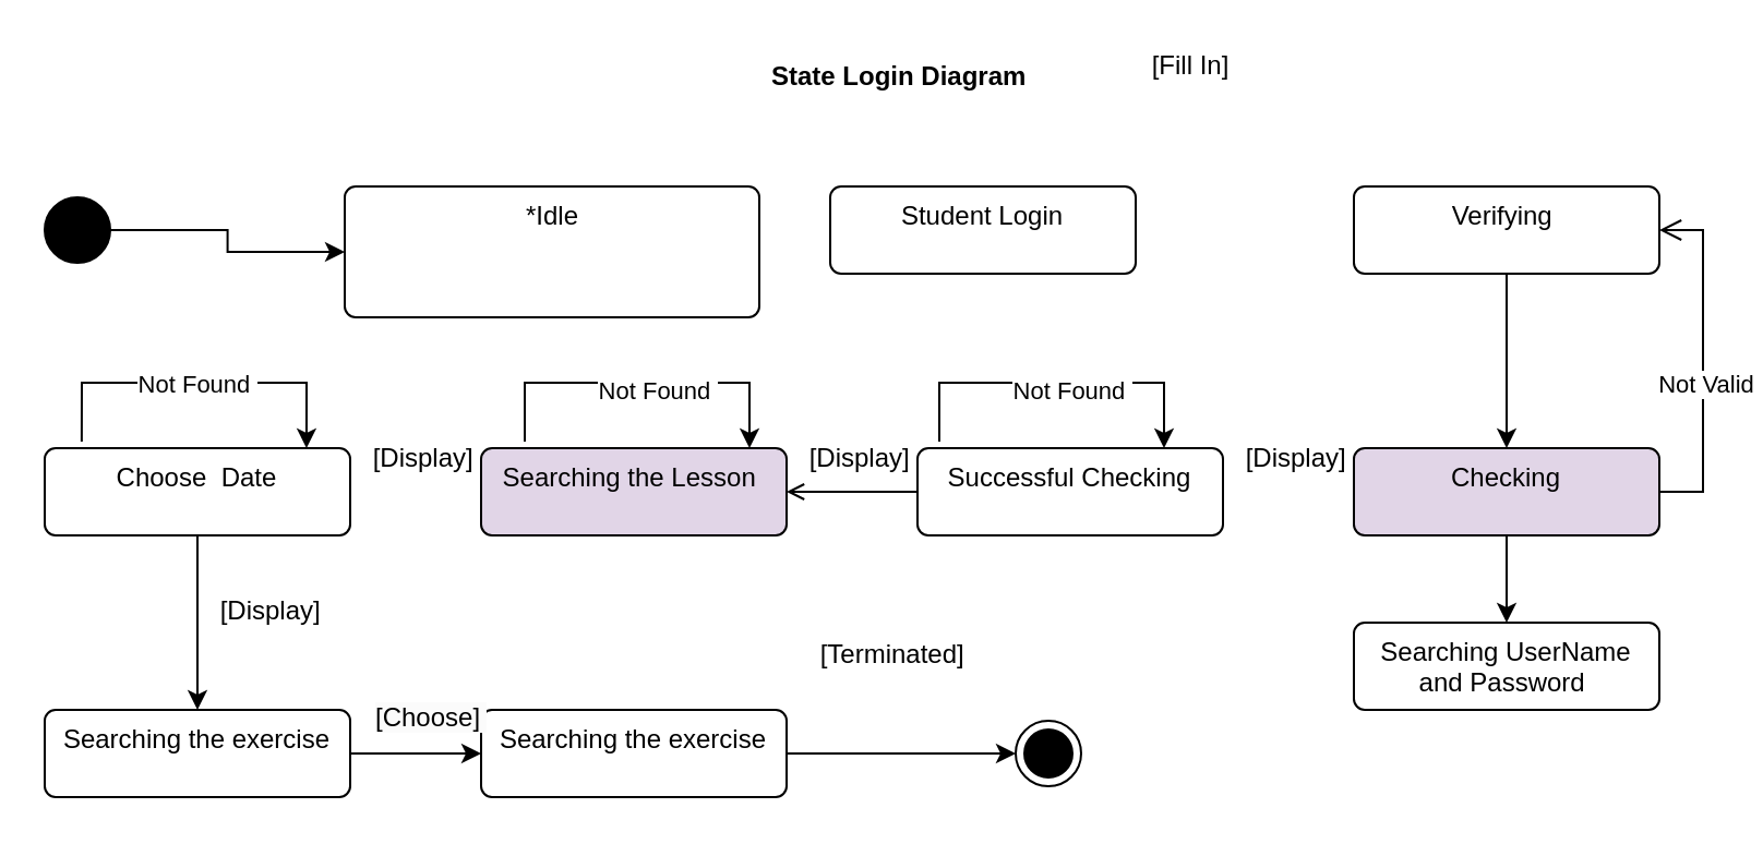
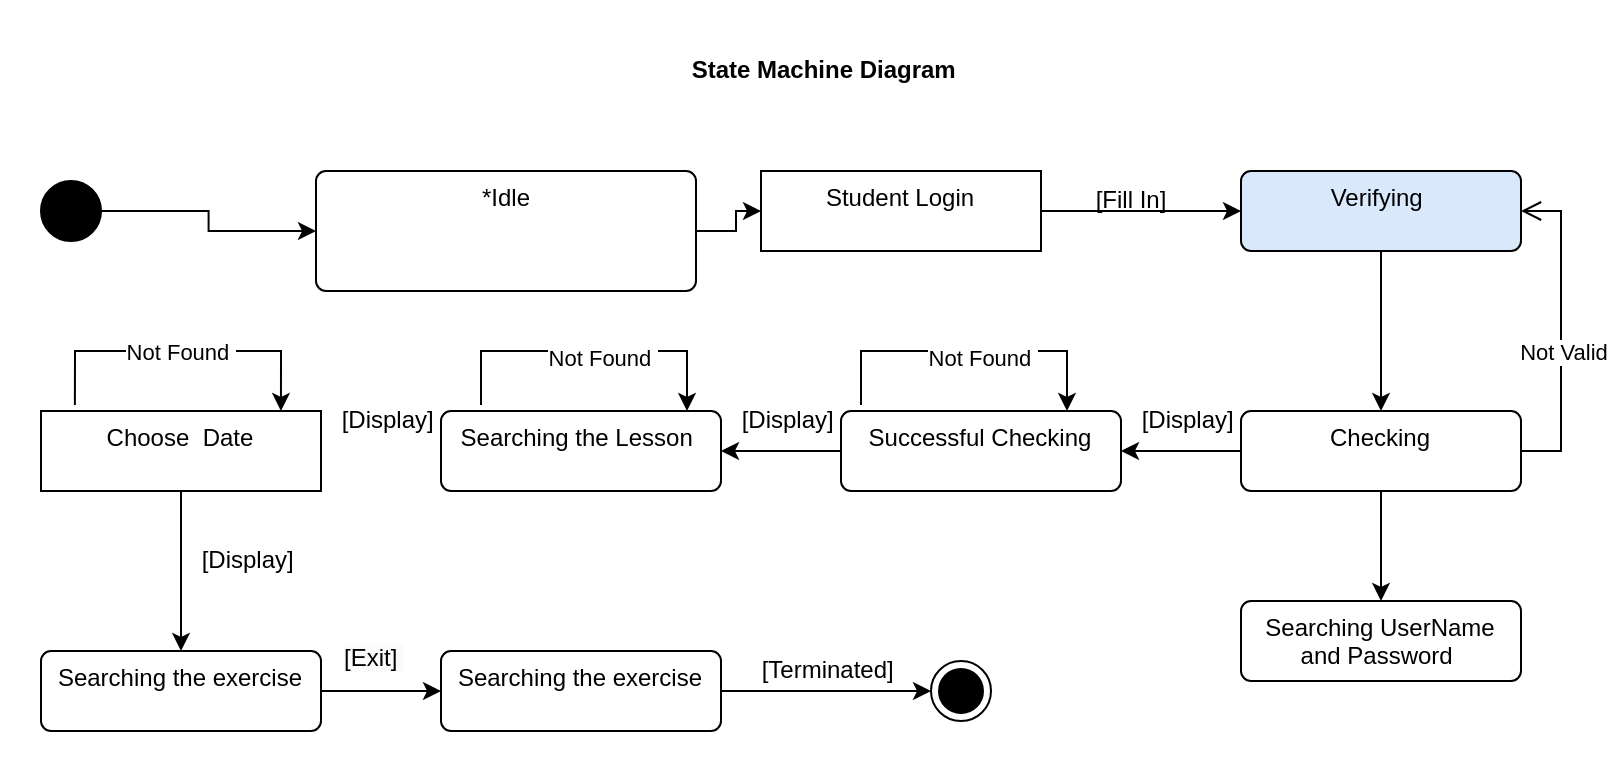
- <mxCell id="30" value="[Fill In]" style="text;html=1;align=center;verticalAlign=middle;resizable=0;points=[];autosize=1;strokeColor=none;fillColor=none;" parent="1" vertex="1"><mxGeometry x="515" y="15" width="60" height="30" as="geometry" /></mxCell>
+ <mxCell id="30" value="[Fill In]" style="text;html=1;align=center;verticalAlign=middle;resizable=0;points=[];autosize=1;strokeColor=none;fillColor=none;" parent="1" vertex="1"><mxGeometry x="535" y="85" width="60" height="30" as="geometry" /></mxCell>
- <mxCell id="2" value="State Login Diagram&amp;nbsp;" style="text;html=1;align=center;verticalAlign=middle;resizable=0;points=[];autosize=1;strokeColor=none;fillColor=none;fontStyle=1" parent="1" vertex="1"><mxGeometry x="333" y="20" width="160" height="30" as="geometry" /></mxCell>
+ <mxCell id="2" value="State Machine Diagram&amp;nbsp;" style="text;html=1;align=center;verticalAlign=middle;resizable=0;points=[];autosize=1;strokeColor=none;fillColor=none;fontStyle=1" parent="1" vertex="1"><mxGeometry x="333" y="20" width="160" height="30" as="geometry" /></mxCell>
- <mxCell id="10" value="Student Login" style="html=1;align=center;verticalAlign=top;rounded=1;absoluteArcSize=1;arcSize=10;dashed=0;whiteSpace=wrap;" parent="1" vertex="1"><mxGeometry x="380" y="85" width="140" height="40" as="geometry" /></mxCell>
+ <mxCell id="10" value="Student Login" style="html=1;align=center;verticalAlign=top;absoluteArcSize=1;arcSize=10;dashed=0;whiteSpace=wrap;rounded=0;" parent="1" vertex="1"><mxGeometry x="380" y="85" width="140" height="40" as="geometry" /></mxCell>
+ <mxCell id="9" value="" style="edgeStyle=orthogonalEdgeStyle;rounded=0;orthogonalLoop=1;jettySize=auto;html=1;" parent="1" source="10" target="12" edge="1"><mxGeometry relative="1" as="geometry" /></mxCell>
- <mxCell id="12" value="Verifying&amp;nbsp;" style="html=1;align=center;verticalAlign=top;rounded=1;absoluteArcSize=1;arcSize=10;dashed=0;whiteSpace=wrap;" parent="1" vertex="1"><mxGeometry x="620" y="85" width="140" height="40" as="geometry" /></mxCell>
+ <mxCell id="12" value="Verifying&amp;nbsp;" style="html=1;align=center;verticalAlign=top;rounded=1;absoluteArcSize=1;arcSize=10;dashed=0;whiteSpace=wrap;fillColor=#dae8fc;" parent="1" vertex="1"><mxGeometry x="620" y="85" width="140" height="40" as="geometry" /></mxCell>
+ <mxCell id="7" value="" style="edgeStyle=orthogonalEdgeStyle;rounded=0;orthogonalLoop=1;jettySize=auto;html=1;" parent="1" source="8" target="10" edge="1"><mxGeometry relative="1" as="geometry" /></mxCell>
- <mxCell id="18" value="Choose&amp;nbsp; Date" style="html=1;align=center;verticalAlign=top;rounded=1;absoluteArcSize=1;arcSize=10;dashed=0;whiteSpace=wrap;" parent="1" vertex="1"><mxGeometry x="20" y="205" width="140" height="40" as="geometry" /></mxCell>
+ <mxCell id="18" value="Choose&amp;nbsp; Date" style="html=1;align=center;verticalAlign=top;absoluteArcSize=1;arcSize=10;dashed=0;whiteSpace=wrap;rounded=0;" parent="1" vertex="1"><mxGeometry x="20" y="205" width="140" height="40" as="geometry" /></mxCell>
- <mxCell id="16" value="Searching the Lesson&amp;nbsp;" style="html=1;align=center;verticalAlign=top;rounded=1;absoluteArcSize=1;arcSize=10;dashed=0;whiteSpace=wrap;fillColor=#e1d5e7;" parent="1" vertex="1"><mxGeometry x="220" y="205" width="140" height="40" as="geometry" /></mxCell>
+ <mxCell id="16" value="Searching the Lesson&amp;nbsp;" style="html=1;align=center;verticalAlign=top;rounded=1;absoluteArcSize=1;arcSize=10;dashed=0;whiteSpace=wrap;" parent="1" vertex="1"><mxGeometry x="220" y="205" width="140" height="40" as="geometry" /></mxCell>
- <mxCell id="14" value="" style="edgeStyle=orthogonalEdgeStyle;rounded=0;orthogonalLoop=1;jettySize=auto;html=1;endArrow=open;" parent="1" source="15" target="16" edge="1"><mxGeometry relative="1" as="geometry" /></mxCell>
+ <mxCell id="14" value="" style="edgeStyle=orthogonalEdgeStyle;rounded=0;orthogonalLoop=1;jettySize=auto;html=1;" parent="1" source="15" target="16" edge="1"><mxGeometry relative="1" as="geometry" /></mxCell>
+ <mxCell id="22" value="" style="edgeStyle=orthogonalEdgeStyle;rounded=0;orthogonalLoop=1;jettySize=auto;html=1;" parent="1" source="23" target="15" edge="1"><mxGeometry relative="1" as="geometry" /></mxCell>
- <mxCell id="23" value="Checking" style="html=1;align=center;verticalAlign=top;rounded=1;absoluteArcSize=1;arcSize=10;dashed=0;whiteSpace=wrap;fillColor=#e1d5e7;" parent="1" vertex="1"><mxGeometry x="620" y="205" width="140" height="40" as="geometry" /></mxCell>
+ <mxCell id="23" value="Checking" style="html=1;align=center;verticalAlign=top;rounded=1;absoluteArcSize=1;arcSize=10;dashed=0;whiteSpace=wrap;" parent="1" vertex="1"><mxGeometry x="620" y="205" width="140" height="40" as="geometry" /></mxCell>
- <mxCell id="39" value="[Terminated]&amp;nbsp;" style="text;html=1;align=center;verticalAlign=middle;resizable=0;points=[];autosize=1;strokeColor=none;fillColor=none;" parent="1" vertex="1"><mxGeometry x="365" y="285" width="90" height="30" as="geometry" /></mxCell>
+ <mxCell id="39" value="[Terminated]&amp;nbsp;" style="text;html=1;align=center;verticalAlign=middle;resizable=0;points=[];autosize=1;strokeColor=none;fillColor=none;" parent="1" vertex="1"><mxGeometry x="370" y="320" width="90" height="30" as="geometry" /></mxCell>
- <mxCell id="13" value="Searching UserName and Password&amp;nbsp;" style="html=1;align=center;verticalAlign=top;rounded=1;absoluteArcSize=1;arcSize=10;dashed=0;whiteSpace=wrap;" parent="1" vertex="1"><mxGeometry x="620" y="285" width="140" height="40" as="geometry" /></mxCell>
+ <mxCell id="13" value="Searching UserName and Password&amp;nbsp;" style="html=1;align=center;verticalAlign=top;rounded=1;absoluteArcSize=1;arcSize=10;dashed=0;whiteSpace=wrap;" parent="1" vertex="1"><mxGeometry x="620" y="300" width="140" height="40" as="geometry" /></mxCell>
- <mxCell id="37" value="&lt;span style=&quot;color: rgb(0, 0, 0); font-family: Helvetica; font-size: 12px; font-style: normal; font-variant-ligatures: normal; font-variant-caps: normal; font-weight: 400; letter-spacing: normal; orphans: 2; text-align: center; text-indent: 0px; text-transform: none; widows: 2; word-spacing: 0px; -webkit-text-stroke-width: 0px; background-color: rgb(251, 251, 251); text-decoration-thickness: initial; text-decoration-style: initial; text-decoration-color: initial; float: none; display: inline !important;&quot;&gt;[Choose]&amp;nbsp;&lt;/span&gt;" style="text;whiteSpace=wrap;html=1;" parent="1" vertex="1"><mxGeometry x="170" y="315" width="80" height="40" as="geometry" /></mxCell>
+ <mxCell id="37" value="&lt;span style=&quot;color: rgb(0, 0, 0); font-family: Helvetica; font-size: 12px; font-style: normal; font-variant-ligatures: normal; font-variant-caps: normal; font-weight: 400; letter-spacing: normal; orphans: 2; text-align: center; text-indent: 0px; text-transform: none; widows: 2; word-spacing: 0px; -webkit-text-stroke-width: 0px; background-color: rgb(251, 251, 251); text-decoration-thickness: initial; text-decoration-style: initial; text-decoration-color: initial; float: none; display: inline !important;&quot;&gt;[Exit]&amp;nbsp;&lt;/span&gt;" style="text;whiteSpace=wrap;html=1;" parent="1" vertex="1"><mxGeometry x="170" y="315" width="80" height="40" as="geometry" /></mxCell>
